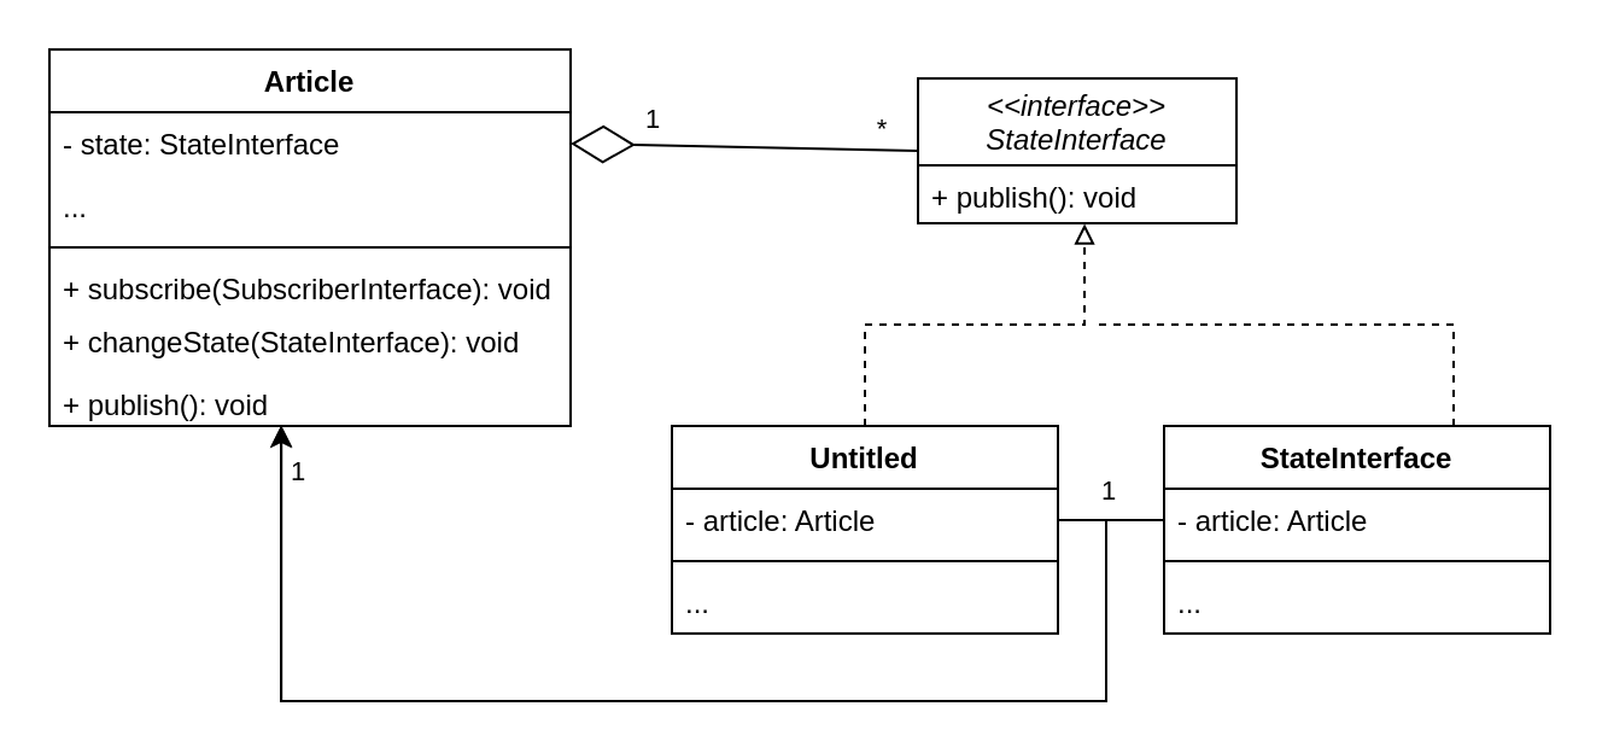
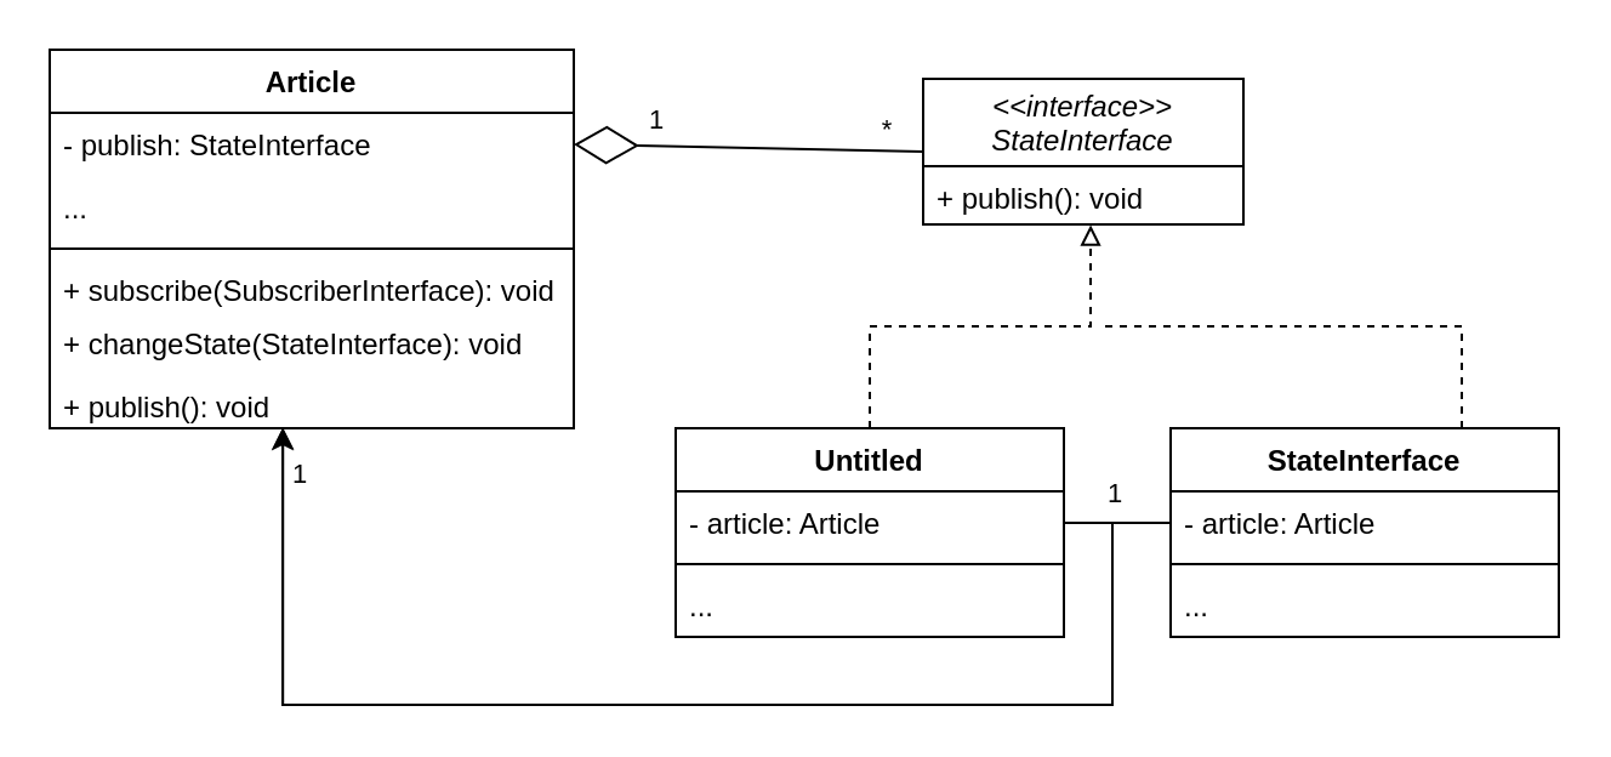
- <mxCell id="10" value="- state: StateInterface" style="text;strokeColor=none;fillColor=none;align=left;verticalAlign=top;spacingLeft=4;spacingRight=4;overflow=hidden;rotatable=0;points=[[0,0.5],[1,0.5]];portConstraint=eastwest;" parent="9" vertex="1"><mxGeometry y="26" width="216" height="26" as="geometry" /></mxCell>
+ <mxCell id="10" value="- publish: StateInterface" style="text;strokeColor=none;fillColor=none;align=left;verticalAlign=top;spacingLeft=4;spacingRight=4;overflow=hidden;rotatable=0;points=[[0,0.5],[1,0.5]];portConstraint=eastwest;" parent="9" vertex="1"><mxGeometry y="26" width="216" height="26" as="geometry" /></mxCell>
